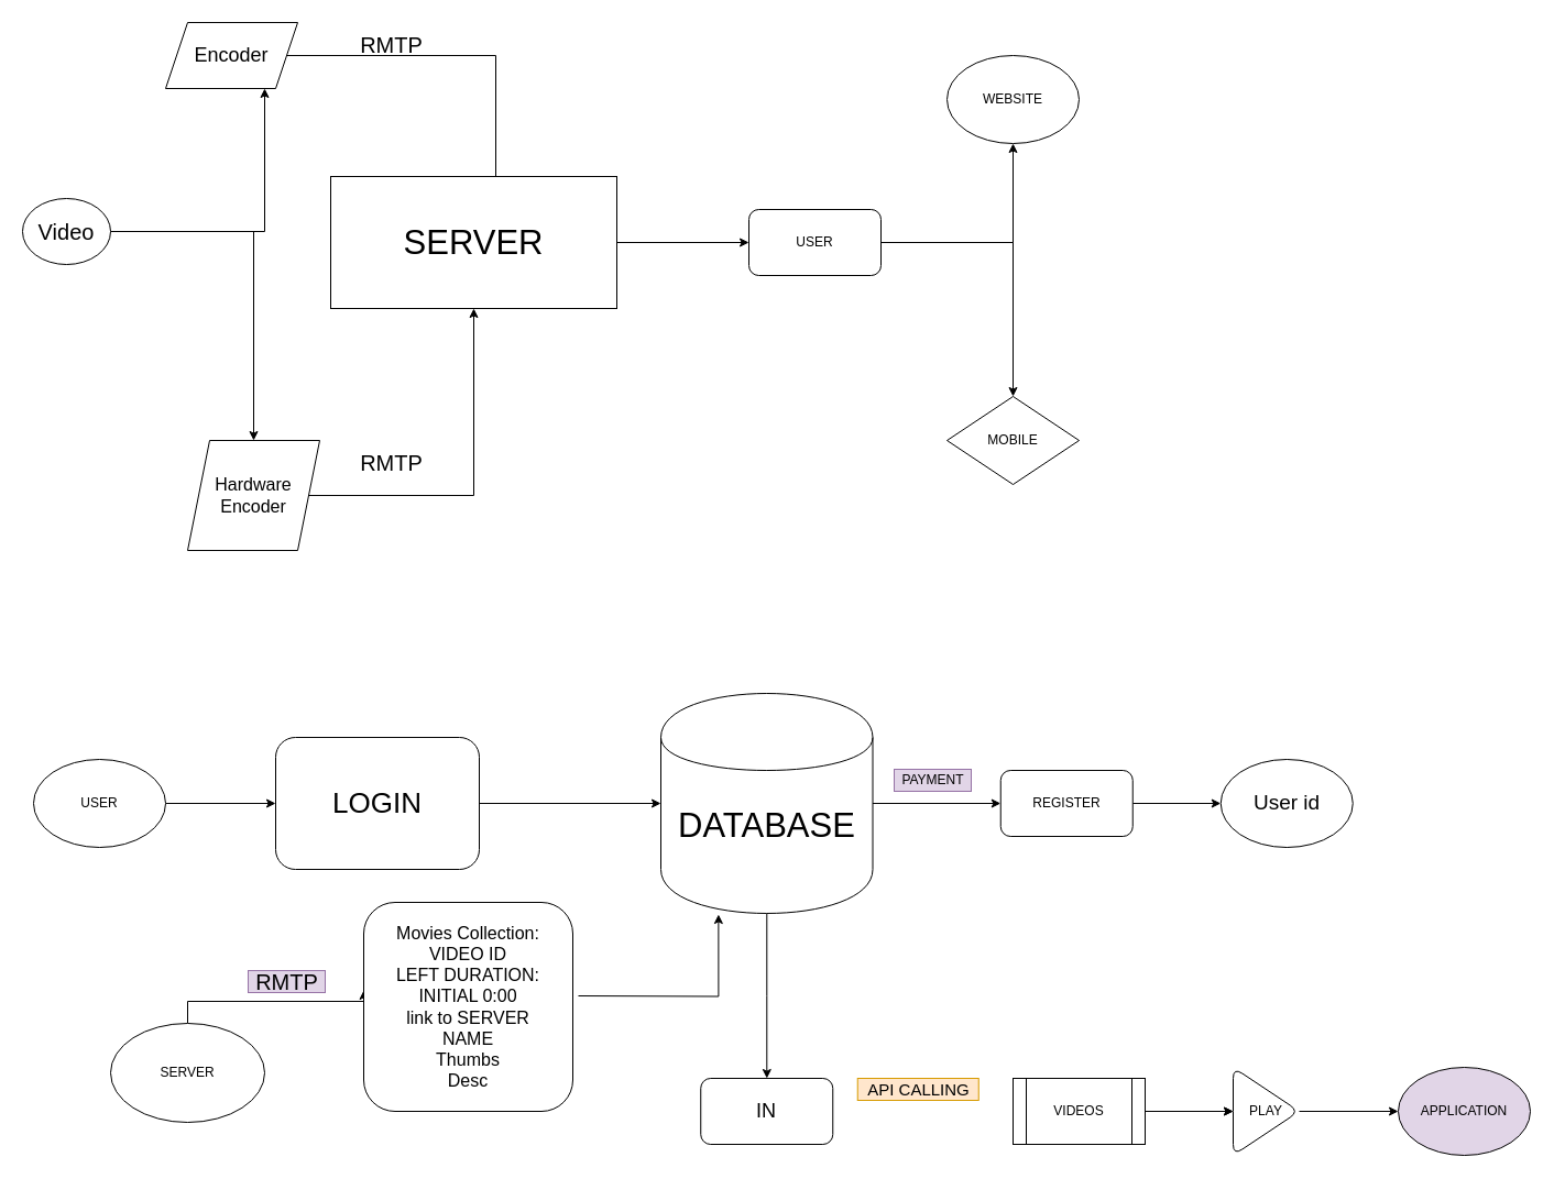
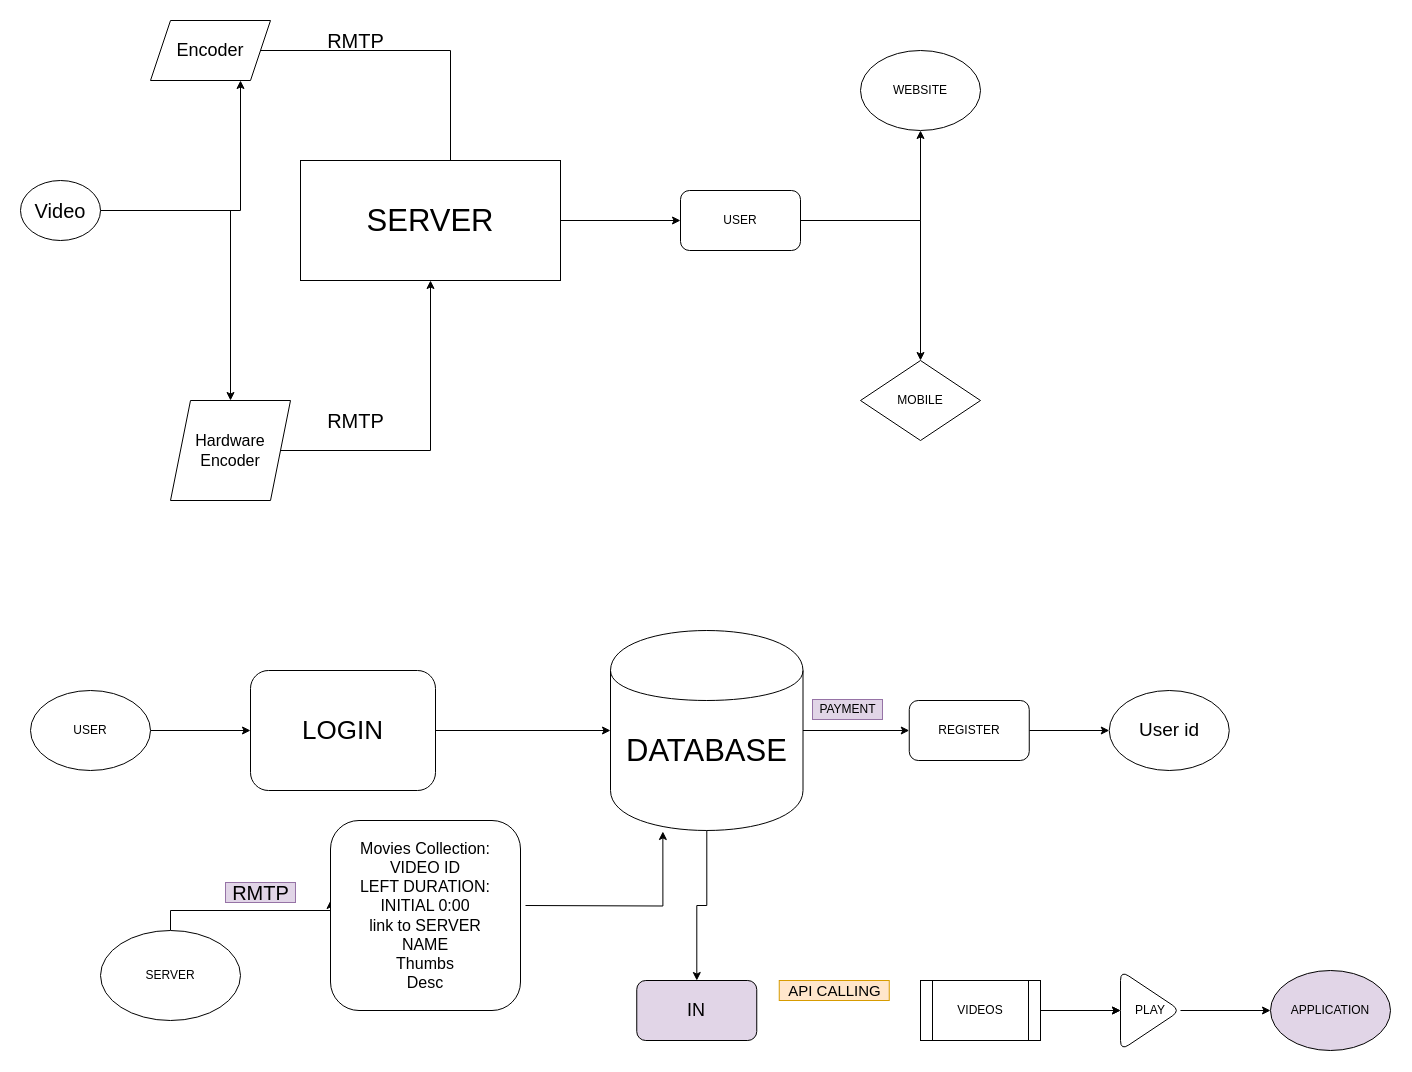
- <mxCell id="25" value="&lt;span style=&quot;font-size: 31px&quot;&gt;DATABASE&lt;/span&gt;" style="shape=cylinder;whiteSpace=wrap;html=1;boundedLbl=1;backgroundOutline=1;rounded=1;" vertex="1" parent="1"><mxGeometry x="600" y="630" width="192.5" height="200" as="geometry" /></mxCell>
+ <mxCell id="25" value="&lt;span style=&quot;font-size: 31px&quot;&gt;DATABASE&lt;/span&gt;" style="shape=cylinder;whiteSpace=wrap;html=1;boundedLbl=1;backgroundOutline=1;rounded=1;" vertex="1" parent="1"><mxGeometry x="610" y="630" width="192.5" height="200" as="geometry" /></mxCell>
- <mxCell id="26" value="&lt;font style=&quot;font-size: 18px&quot;&gt;IN&lt;/font&gt;" style="whiteSpace=wrap;html=1;rounded=1;" vertex="1" parent="1"><mxGeometry x="636.25" y="980" width="120" height="60" as="geometry" /></mxCell>
+ <mxCell id="26" value="&lt;font style=&quot;font-size: 18px&quot;&gt;IN&lt;/font&gt;" style="whiteSpace=wrap;html=1;rounded=1;fillColor=#e1d5e7;" vertex="1" parent="1"><mxGeometry x="636.25" y="980" width="120" height="60" as="geometry" /></mxCell>
